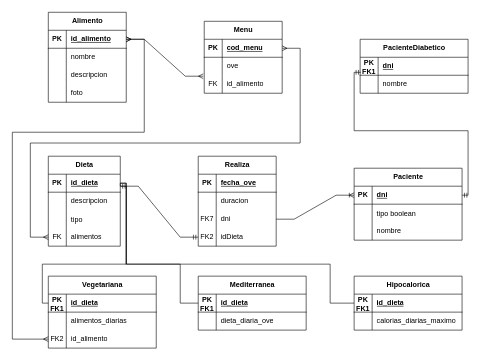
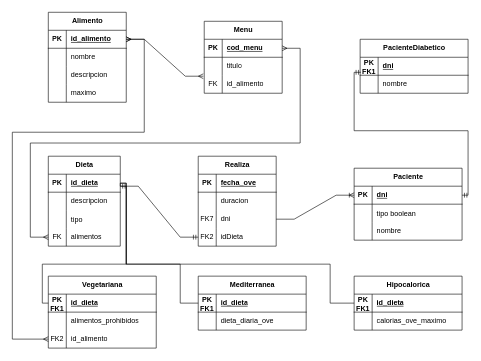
- <mxCell id="21" value="ove" style="shape=partialRectangle;connectable=0;fillColor=none;top=0;left=0;bottom=0;right=0;align=left;spacingLeft=6;overflow=hidden;whiteSpace=wrap;html=1;" vertex="1" parent="19"><mxGeometry x="30" width="100" height="30" as="geometry"><mxRectangle width="100" height="30" as="alternateBounds" /></mxGeometry></mxCell>
+ <mxCell id="21" value="titulo" style="shape=partialRectangle;connectable=0;fillColor=none;top=0;left=0;bottom=0;right=0;align=left;spacingLeft=6;overflow=hidden;whiteSpace=wrap;html=1;" vertex="1" parent="19"><mxGeometry x="30" width="100" height="30" as="geometry"><mxRectangle width="100" height="30" as="alternateBounds" /></mxGeometry></mxCell>
- <mxCell id="14" value="foto" style="shape=partialRectangle;connectable=0;fillColor=none;top=0;left=0;bottom=0;right=0;align=left;spacingLeft=6;overflow=hidden;whiteSpace=wrap;html=1;" vertex="1" parent="12"><mxGeometry x="30" width="100" height="30" as="geometry"><mxRectangle width="100" height="30" as="alternateBounds" /></mxGeometry></mxCell>
+ <mxCell id="14" value="maximo" style="shape=partialRectangle;connectable=0;fillColor=none;top=0;left=0;bottom=0;right=0;align=left;spacingLeft=6;overflow=hidden;whiteSpace=wrap;html=1;" vertex="1" parent="12"><mxGeometry x="30" width="100" height="30" as="geometry"><mxRectangle width="100" height="30" as="alternateBounds" /></mxGeometry></mxCell>
- <mxCell id="46" value="alimentos_diarias" style="shape=partialRectangle;connectable=0;fillColor=none;top=0;left=0;bottom=0;right=0;align=left;spacingLeft=6;overflow=hidden;whiteSpace=wrap;html=1;" vertex="1" parent="44"><mxGeometry x="30" width="150" height="30" as="geometry"><mxRectangle width="150" height="30" as="alternateBounds" /></mxGeometry></mxCell>
+ <mxCell id="46" value="alimentos_prohibidos" style="shape=partialRectangle;connectable=0;fillColor=none;top=0;left=0;bottom=0;right=0;align=left;spacingLeft=6;overflow=hidden;whiteSpace=wrap;html=1;" vertex="1" parent="44"><mxGeometry x="30" width="150" height="30" as="geometry"><mxRectangle width="150" height="30" as="alternateBounds" /></mxGeometry></mxCell>
- <mxCell id="63" value="calorias_diarias_maximo" style="shape=partialRectangle;connectable=0;fillColor=none;top=0;left=0;bottom=0;right=0;align=left;spacingLeft=6;overflow=hidden;whiteSpace=wrap;html=1;" vertex="1" parent="61"><mxGeometry x="30" width="150" height="30" as="geometry"><mxRectangle width="150" height="30" as="alternateBounds" /></mxGeometry></mxCell>
+ <mxCell id="63" value="calorias_ove_maximo" style="shape=partialRectangle;connectable=0;fillColor=none;top=0;left=0;bottom=0;right=0;align=left;spacingLeft=6;overflow=hidden;whiteSpace=wrap;html=1;" vertex="1" parent="61"><mxGeometry x="30" width="150" height="30" as="geometry"><mxRectangle width="150" height="30" as="alternateBounds" /></mxGeometry></mxCell>
